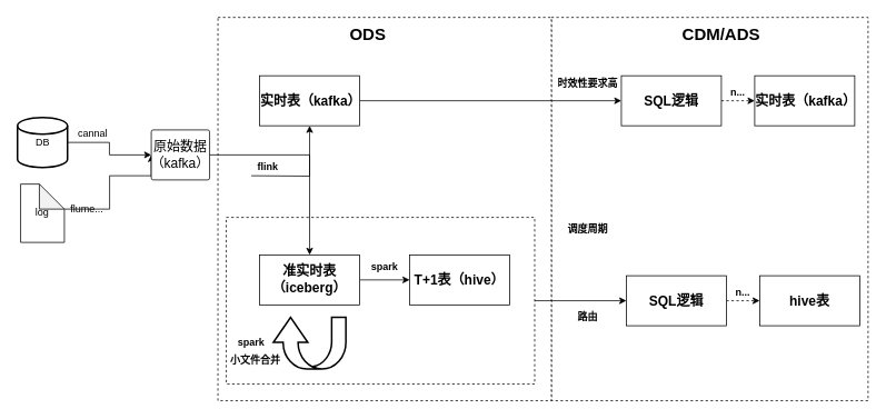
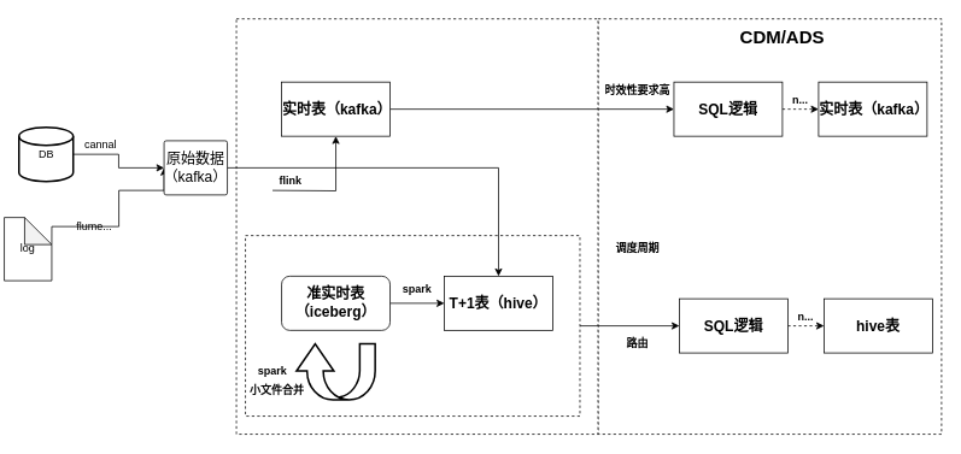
- <mxCell id="28" value="ODS" style="text;html=1;strokeColor=none;fillColor=none;align=center;verticalAlign=middle;whiteSpace=wrap;rounded=0;fontStyle=1;fontSize=20;" diagramCategory="general" diagramName="text" vertex="1" parent="1"><mxGeometry x="391" y="30" width="100" height="20" as="geometry" /></mxCell>
- <mxCell id="9" style="edgeStyle=orthogonalEdgeStyle;rounded=0;orthogonalLoop=1;jettySize=auto;html=1;" edge="1" parent="1" source="16" target="11"><mxGeometry relative="1" as="geometry"><mxPoint x="301" y="210" as="sourcePoint" /></mxGeometry></mxCell>
+ <mxCell id="9" style="edgeStyle=orthogonalEdgeStyle;rounded=0;orthogonalLoop=1;jettySize=auto;html=1;" edge="1" parent="1" source="16" target="22"><mxGeometry relative="1" as="geometry"><mxPoint x="301" y="210" as="sourcePoint" /></mxGeometry></mxCell>
- <mxCell id="15" value="log" style="shape=note;whiteSpace=wrap;html=1;backgroundOutline=1;darkOpacity=0.05;" diagramCategory="general" diagramName="Note" vertex="1" parent="1"><mxGeometry x="24.25" y="220" width="52.5" height="70" as="geometry" /></mxCell>
+ <mxCell id="15" value="log" style="shape=note;whiteSpace=wrap;html=1;backgroundOutline=1;darkOpacity=0.05;" diagramCategory="general" diagramName="Note" vertex="1" parent="1"><mxGeometry x="4.25" y="240" width="52.5" height="70" as="geometry" /></mxCell>
- <mxCell id="11" value="&lt;span style=&quot;font-size: 16px;&quot;&gt;准实时表（iceberg）&lt;/span&gt;" style="rounded=0;whiteSpace=wrap;html=1;fontStyle=1;" diagramCategory="general" diagramName="Rectangle" vertex="1" parent="1"><mxGeometry x="311" y="305" width="120" height="60" as="geometry" /></mxCell>
+ <mxCell id="11" value="&lt;span style=&quot;font-size: 16px;&quot;&gt;准实时表（iceberg）&lt;/span&gt;" style="whiteSpace=wrap;html=1;fontStyle=1;rounded=1;" diagramCategory="general" diagramName="Rectangle" vertex="1" parent="1"><mxGeometry x="311" y="305" width="120" height="60" as="geometry" /></mxCell>
